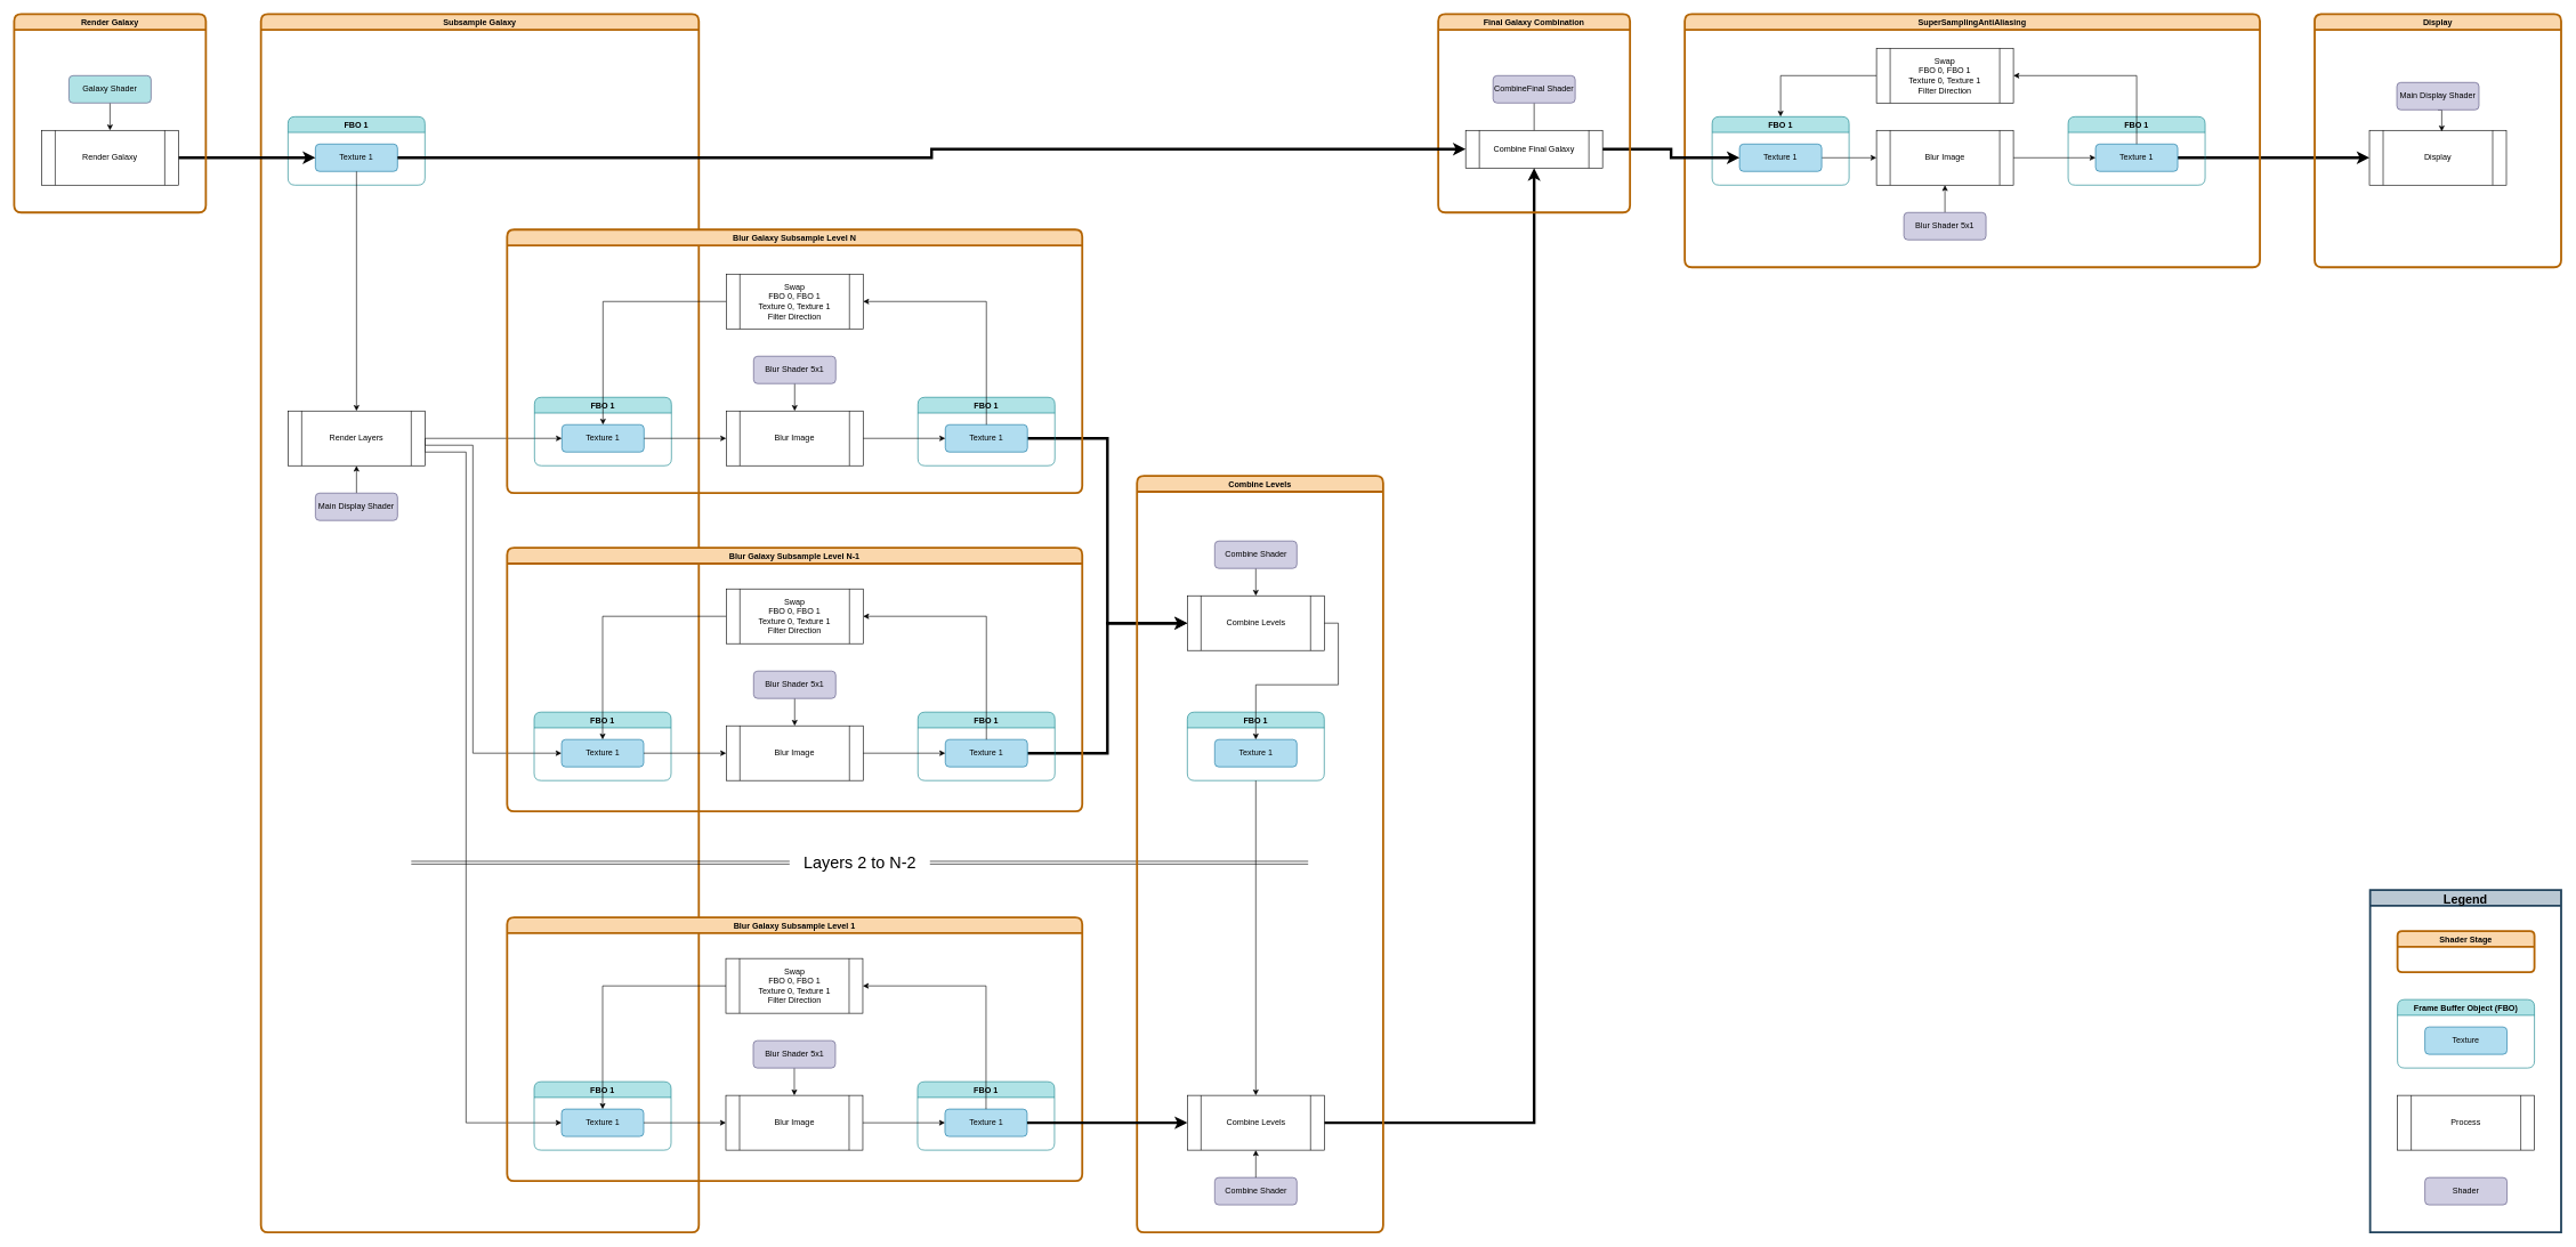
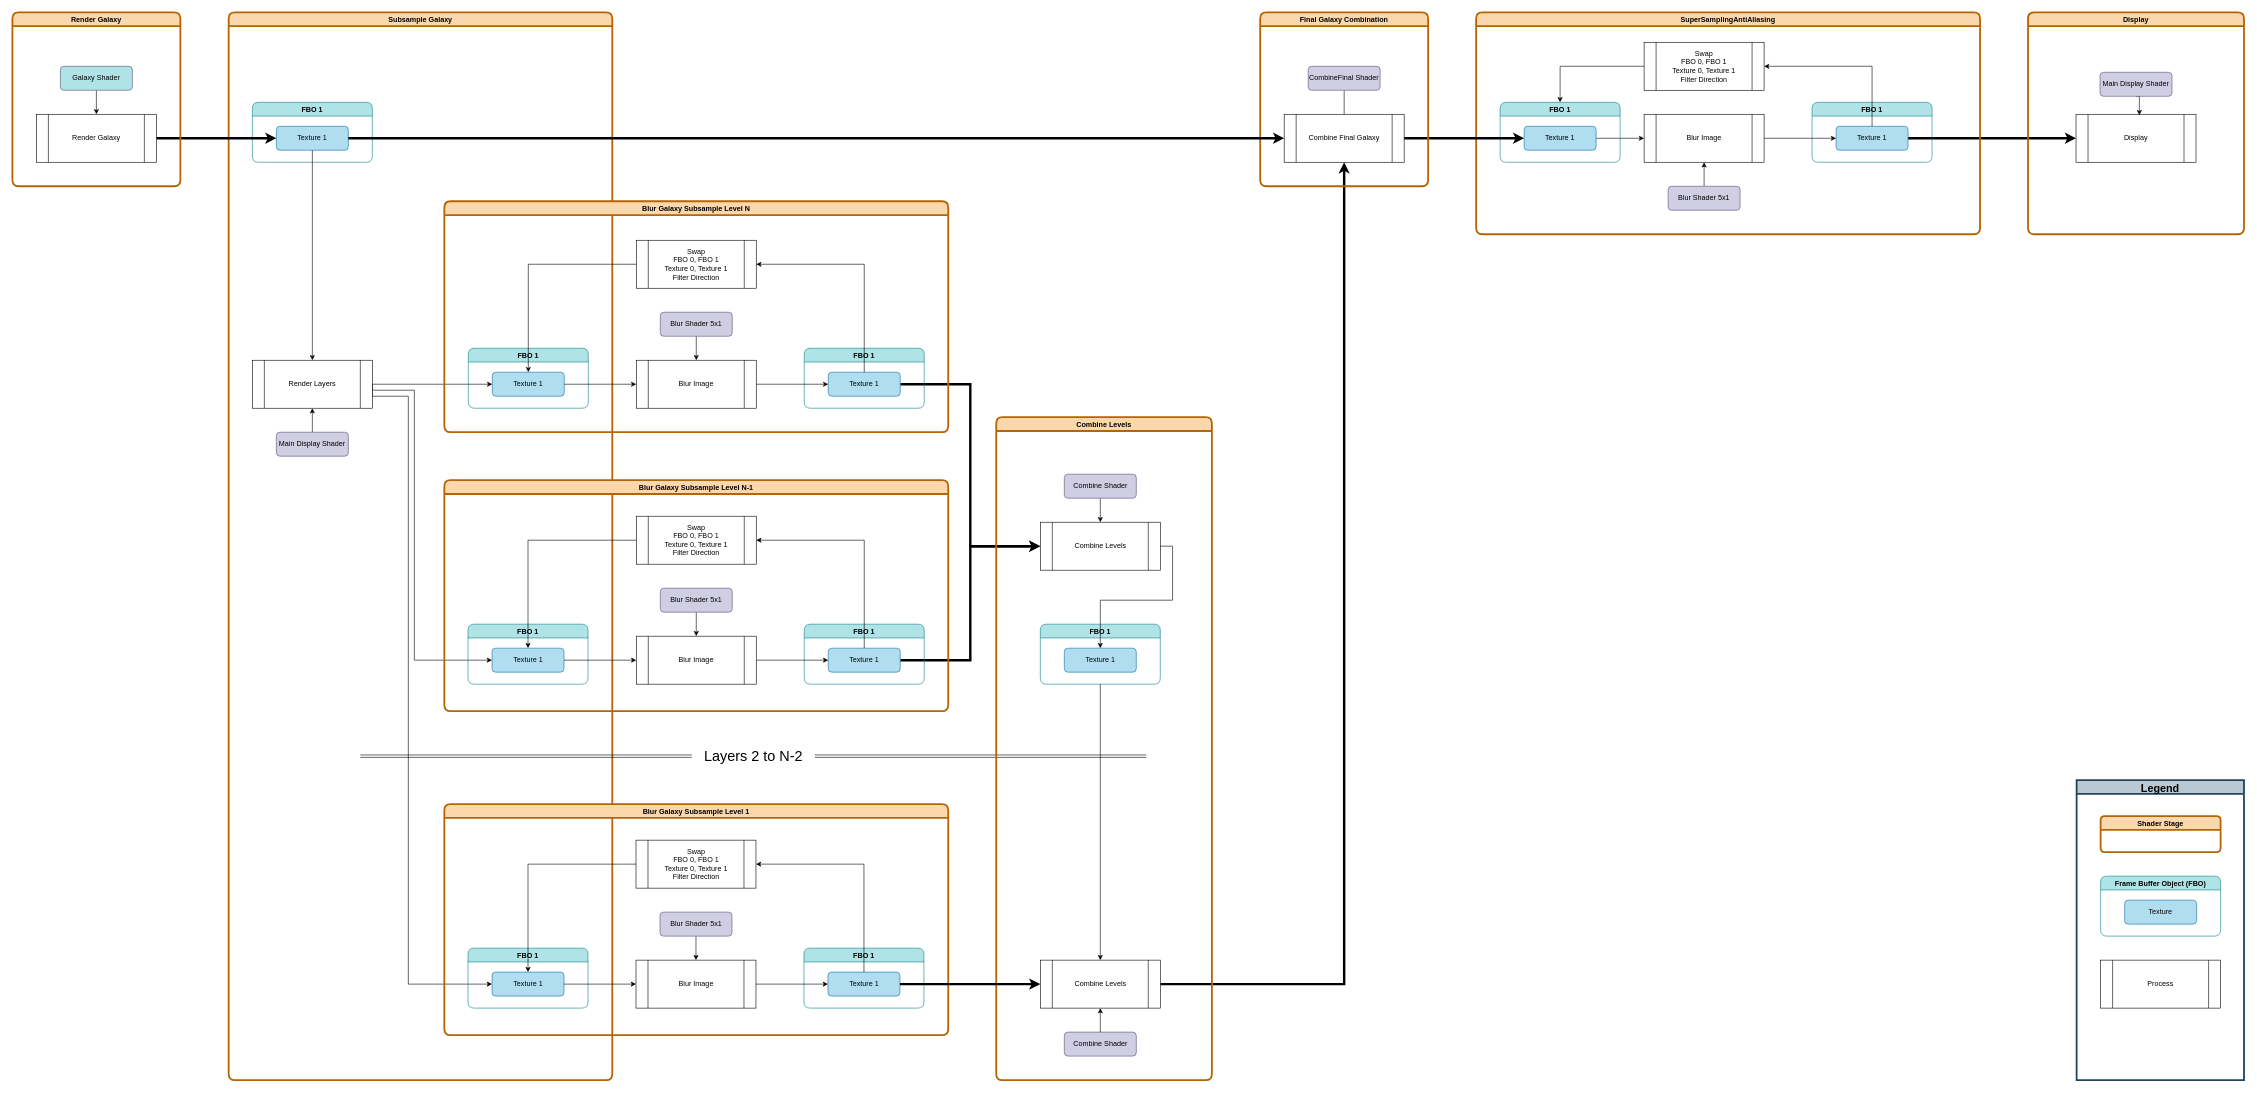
- <mxCell id="93" value="Combine Final Galaxy" style="shape=process;whiteSpace=wrap;html=1;backgroundOutline=1;" vertex="1" parent="92"><mxGeometry x="40" y="170" width="200" height="55" as="geometry" /></mxCell>
+ <mxCell id="93" value="Combine Final Galaxy" style="shape=process;whiteSpace=wrap;html=1;backgroundOutline=1;" vertex="1" parent="92"><mxGeometry x="40" y="170" width="200" height="80" as="geometry" /></mxCell>
- <mxCell id="100" value="Shader" style="rounded=1;whiteSpace=wrap;html=1;fillColor=#d0cee2;strokeColor=#56517e;" vertex="1" parent="1"><mxGeometry x="3541" y="1720" width="120" height="40" as="geometry" /></mxCell>
